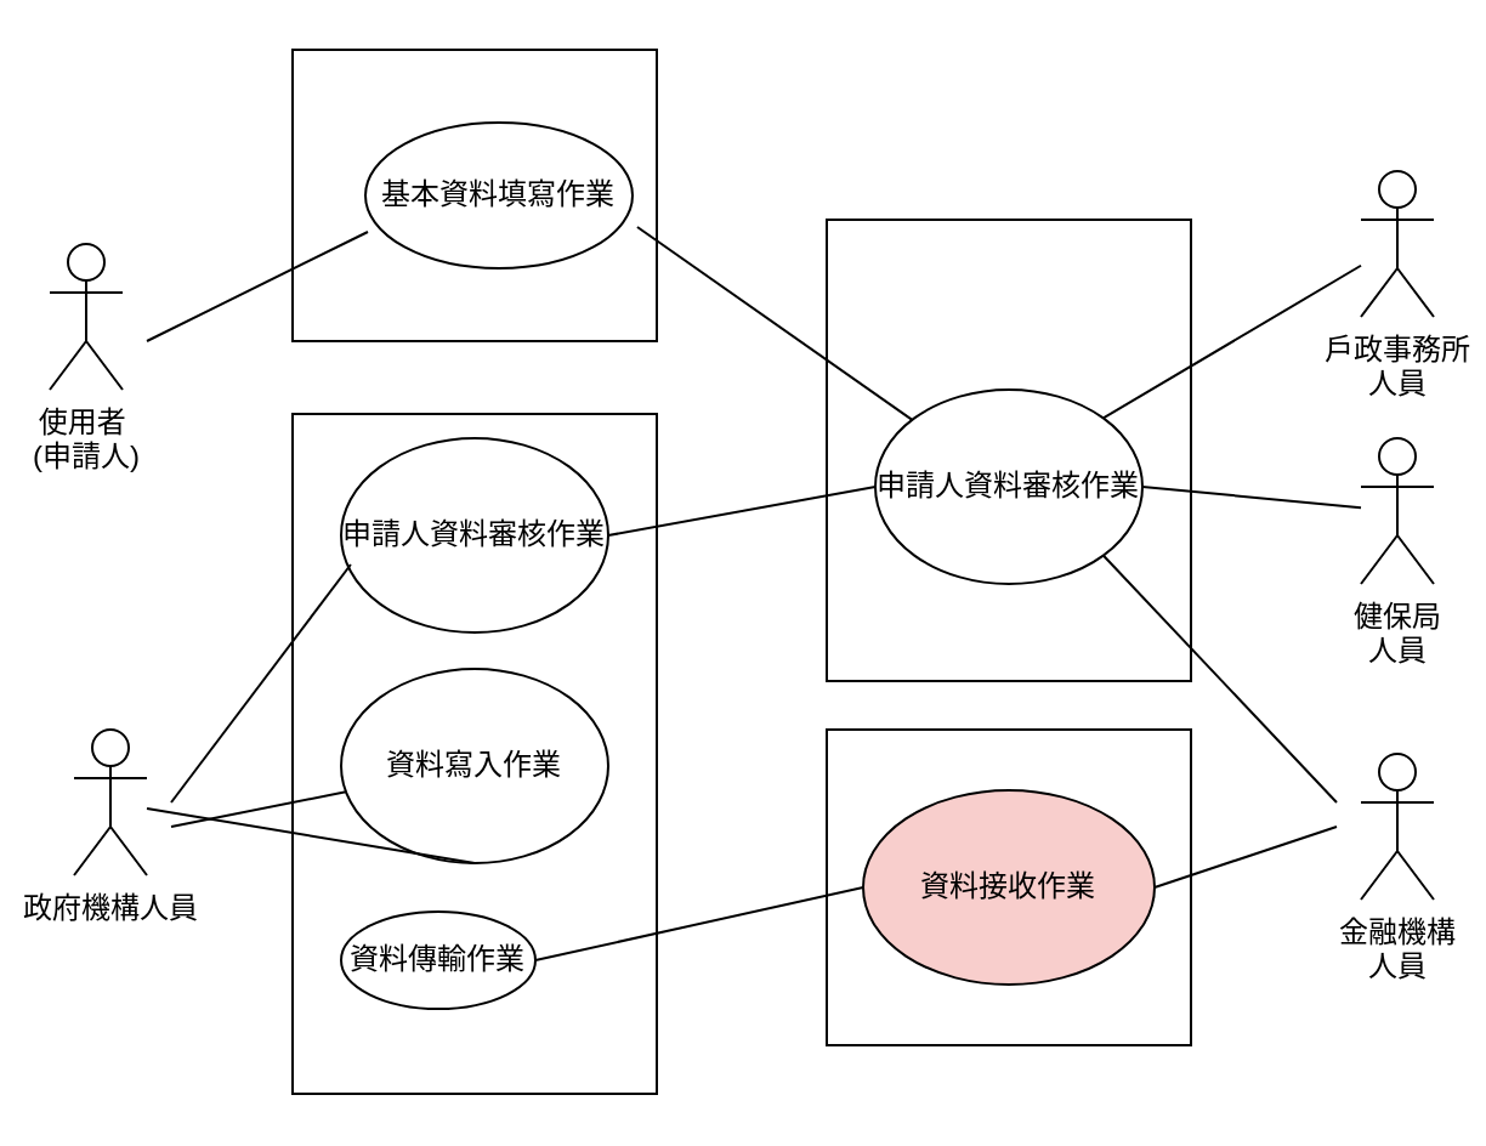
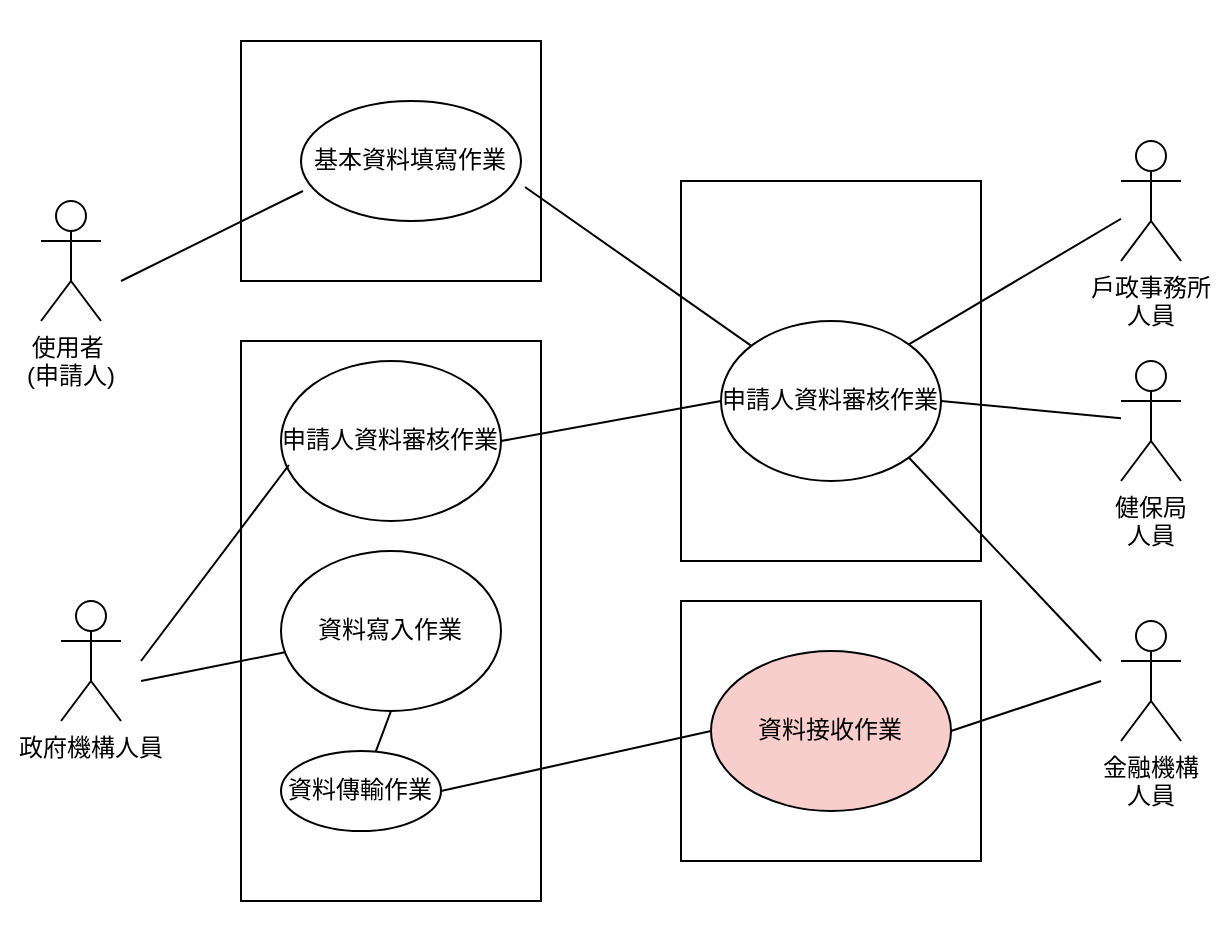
- <mxCell id="18" value="" style="endArrow=none;html=1;exitX=0.5;exitY=1;exitDx=0;exitDy=0;" edge="1" parent="1" source="10" target="8"><mxGeometry width="50" height="50" relative="1" as="geometry"><mxPoint x="390" y="200" as="sourcePoint" /><mxPoint x="440" y="150" as="targetPoint" /></mxGeometry></mxCell>
+ <mxCell id="18" value="" style="endArrow=none;html=1;exitX=0.5;exitY=1;exitDx=0;exitDy=0;" edge="1" parent="1" source="10" target="11"><mxGeometry width="50" height="50" relative="1" as="geometry"><mxPoint x="390" y="200" as="sourcePoint" /><mxPoint x="440" y="150" as="targetPoint" /></mxGeometry></mxCell>
